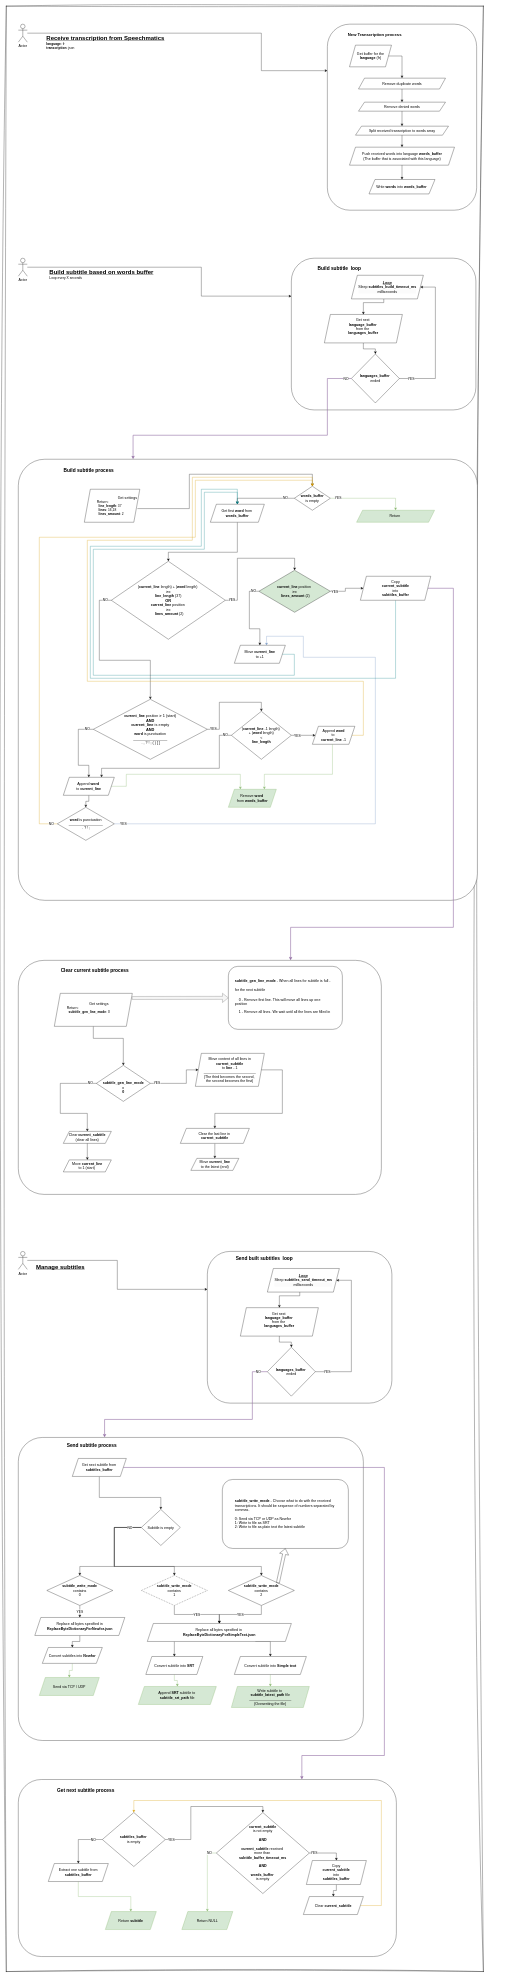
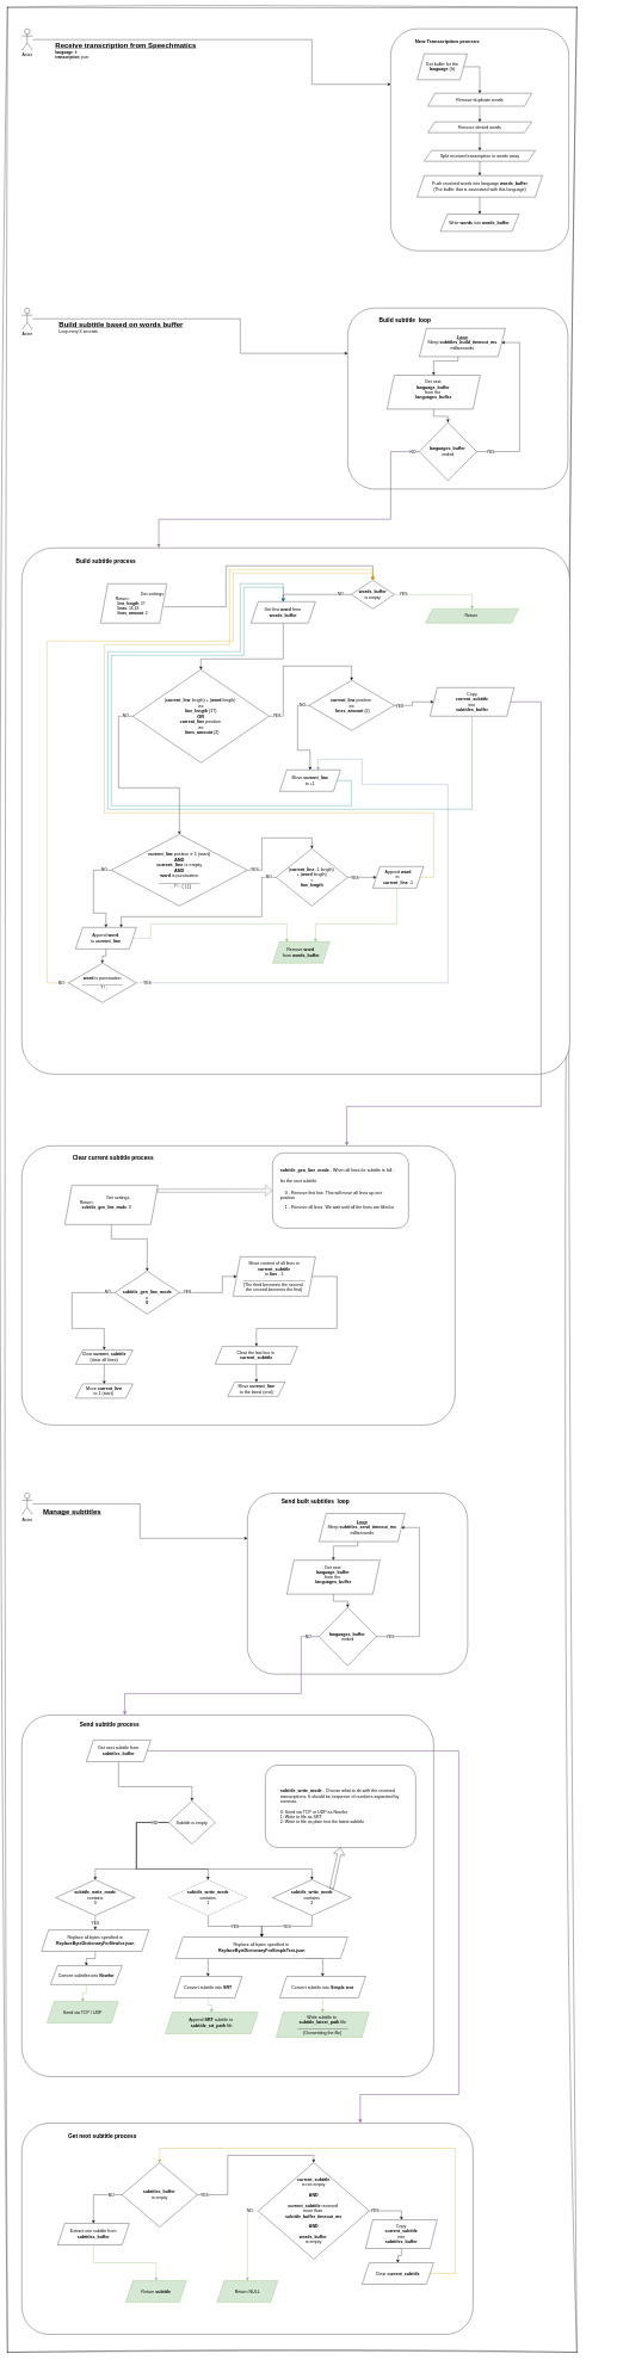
- <mxCell id="13" value="&lt;b&gt;current_line&lt;/b&gt; position&amp;nbsp;&lt;div&gt;&lt;font style=&quot;font-size: 13px;&quot;&gt;&lt;b&gt;&amp;gt;=&lt;/b&gt;&lt;/font&gt;&lt;/div&gt;&lt;div&gt;&amp;nbsp; &lt;b&gt;lines_amount &lt;/b&gt;(2)&lt;/div&gt;" style="rhombus;whiteSpace=wrap;html=1;fillColor=#d5e8d4;" parent="1" vertex="1"><mxGeometry x="861.72" y="1900" width="238.28" height="140" as="geometry" /></mxCell>
+ <mxCell id="13" value="&lt;b&gt;current_line&lt;/b&gt; position&amp;nbsp;&lt;div&gt;&lt;font style=&quot;font-size: 13px;&quot;&gt;&lt;b&gt;&amp;gt;=&lt;/b&gt;&lt;/font&gt;&lt;/div&gt;&lt;div&gt;&amp;nbsp; &lt;b&gt;lines_amount &lt;/b&gt;(2)&lt;/div&gt;" style="rhombus;whiteSpace=wrap;html=1;" parent="1" vertex="1"><mxGeometry x="861.72" y="1900" width="238.28" height="140" as="geometry" /></mxCell>
